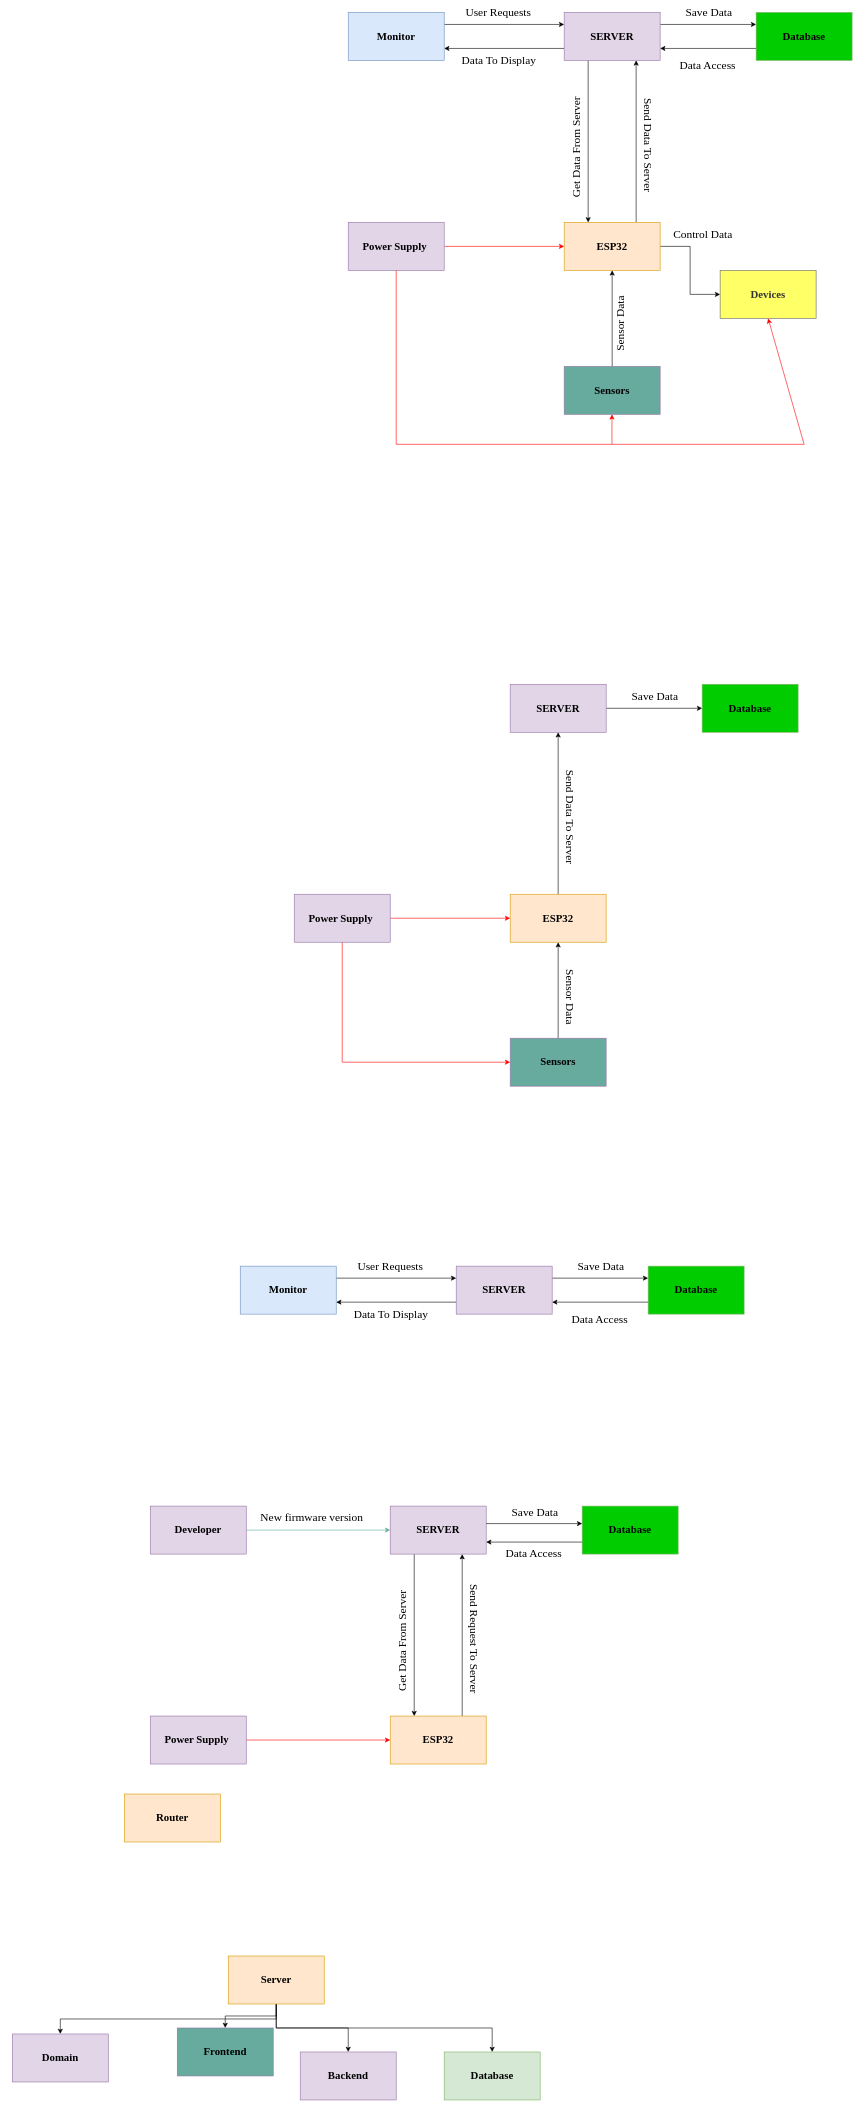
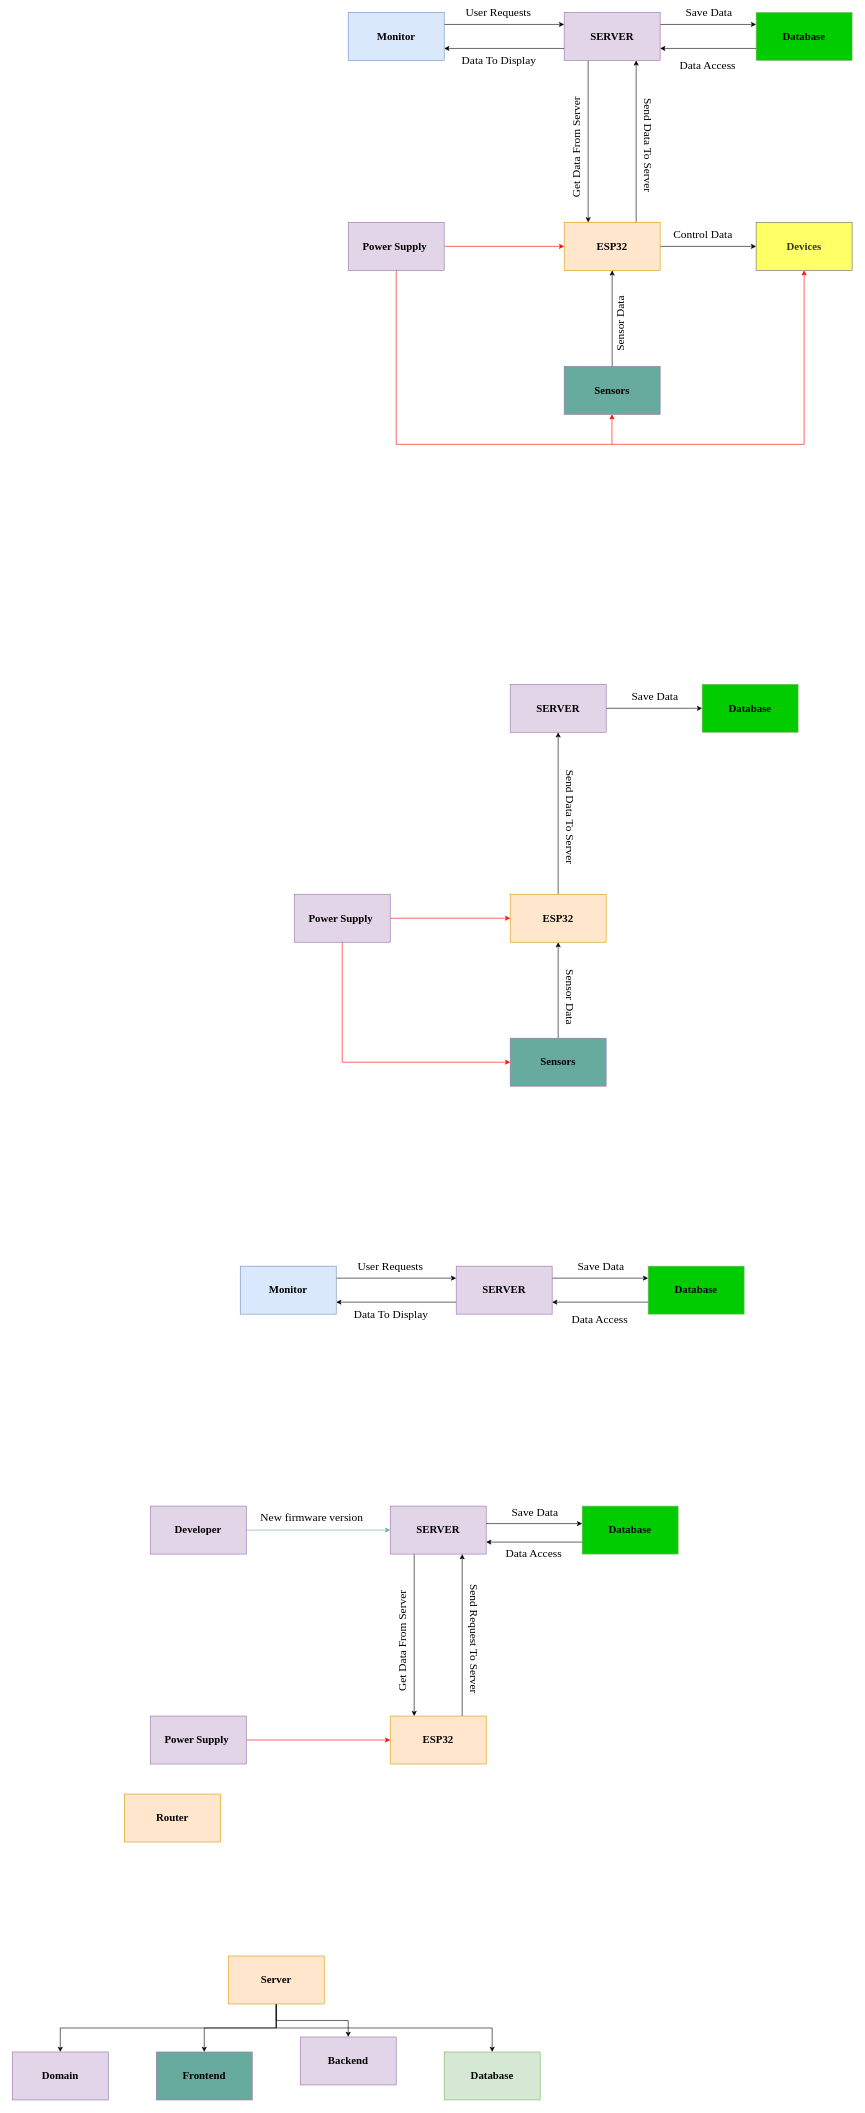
- <mxCell id="17" value="&lt;h2&gt;&lt;font face=&quot;Comic Sans MS&quot;&gt;Devices&lt;/font&gt;&lt;/h2&gt;" style="rounded=0;whiteSpace=wrap;html=1;fillColor=#FFFF66;strokeColor=#666666;fontColor=#333333;" parent="1" vertex="1"><mxGeometry x="1200" y="450" width="160" height="80" as="geometry" /></mxCell>
+ <mxCell id="17" value="&lt;h2&gt;&lt;font face=&quot;Comic Sans MS&quot;&gt;Devices&lt;/font&gt;&lt;/h2&gt;" style="rounded=0;whiteSpace=wrap;html=1;fillColor=#FFFF66;strokeColor=#666666;fontColor=#333333;" parent="1" vertex="1"><mxGeometry x="1260" y="370" width="160" height="80" as="geometry" /></mxCell>
- <mxCell id="75" value="&lt;h2&gt;&lt;font face=&quot;Comic Sans MS&quot;&gt;Frontend&lt;/font&gt;&lt;/h2&gt;" style="rounded=0;whiteSpace=wrap;html=1;fillColor=#67AB9F;strokeColor=#9673a6;" vertex="1" parent="1"><mxGeometry x="295" y="3380" width="160" height="80" as="geometry" /></mxCell>
+ <mxCell id="75" value="&lt;h2&gt;&lt;font face=&quot;Comic Sans MS&quot;&gt;Frontend&lt;/font&gt;&lt;/h2&gt;" style="rounded=0;whiteSpace=wrap;html=1;fillColor=#67AB9F;strokeColor=#9673a6;" vertex="1" parent="1"><mxGeometry x="260" y="3420" width="160" height="80" as="geometry" /></mxCell>
- <mxCell id="77" value="&lt;h2&gt;&lt;font face=&quot;Comic Sans MS&quot;&gt;Domain&lt;/font&gt;&lt;/h2&gt;" style="rounded=0;whiteSpace=wrap;html=1;fillColor=#e1d5e7;strokeColor=#9673a6;" vertex="1" parent="1"><mxGeometry x="20" y="3390" width="160" height="80" as="geometry" /></mxCell>
+ <mxCell id="77" value="&lt;h2&gt;&lt;font face=&quot;Comic Sans MS&quot;&gt;Domain&lt;/font&gt;&lt;/h2&gt;" style="rounded=0;whiteSpace=wrap;html=1;fillColor=#e1d5e7;strokeColor=#9673a6;" vertex="1" parent="1"><mxGeometry x="20" y="3420" width="160" height="80" as="geometry" /></mxCell>
- <mxCell id="73" value="&lt;h2&gt;&lt;font face=&quot;Comic Sans MS&quot;&gt;Backend&lt;/font&gt;&lt;/h2&gt;" style="rounded=0;whiteSpace=wrap;html=1;fillColor=#e1d5e7;strokeColor=#9673a6;" vertex="1" parent="1"><mxGeometry x="500" y="3420" width="160" height="80" as="geometry" /></mxCell>
+ <mxCell id="73" value="&lt;h2&gt;&lt;font face=&quot;Comic Sans MS&quot;&gt;Backend&lt;/font&gt;&lt;/h2&gt;" style="rounded=0;whiteSpace=wrap;html=1;fillColor=#e1d5e7;strokeColor=#9673a6;" vertex="1" parent="1"><mxGeometry x="500" y="3395" width="160" height="80" as="geometry" /></mxCell>
